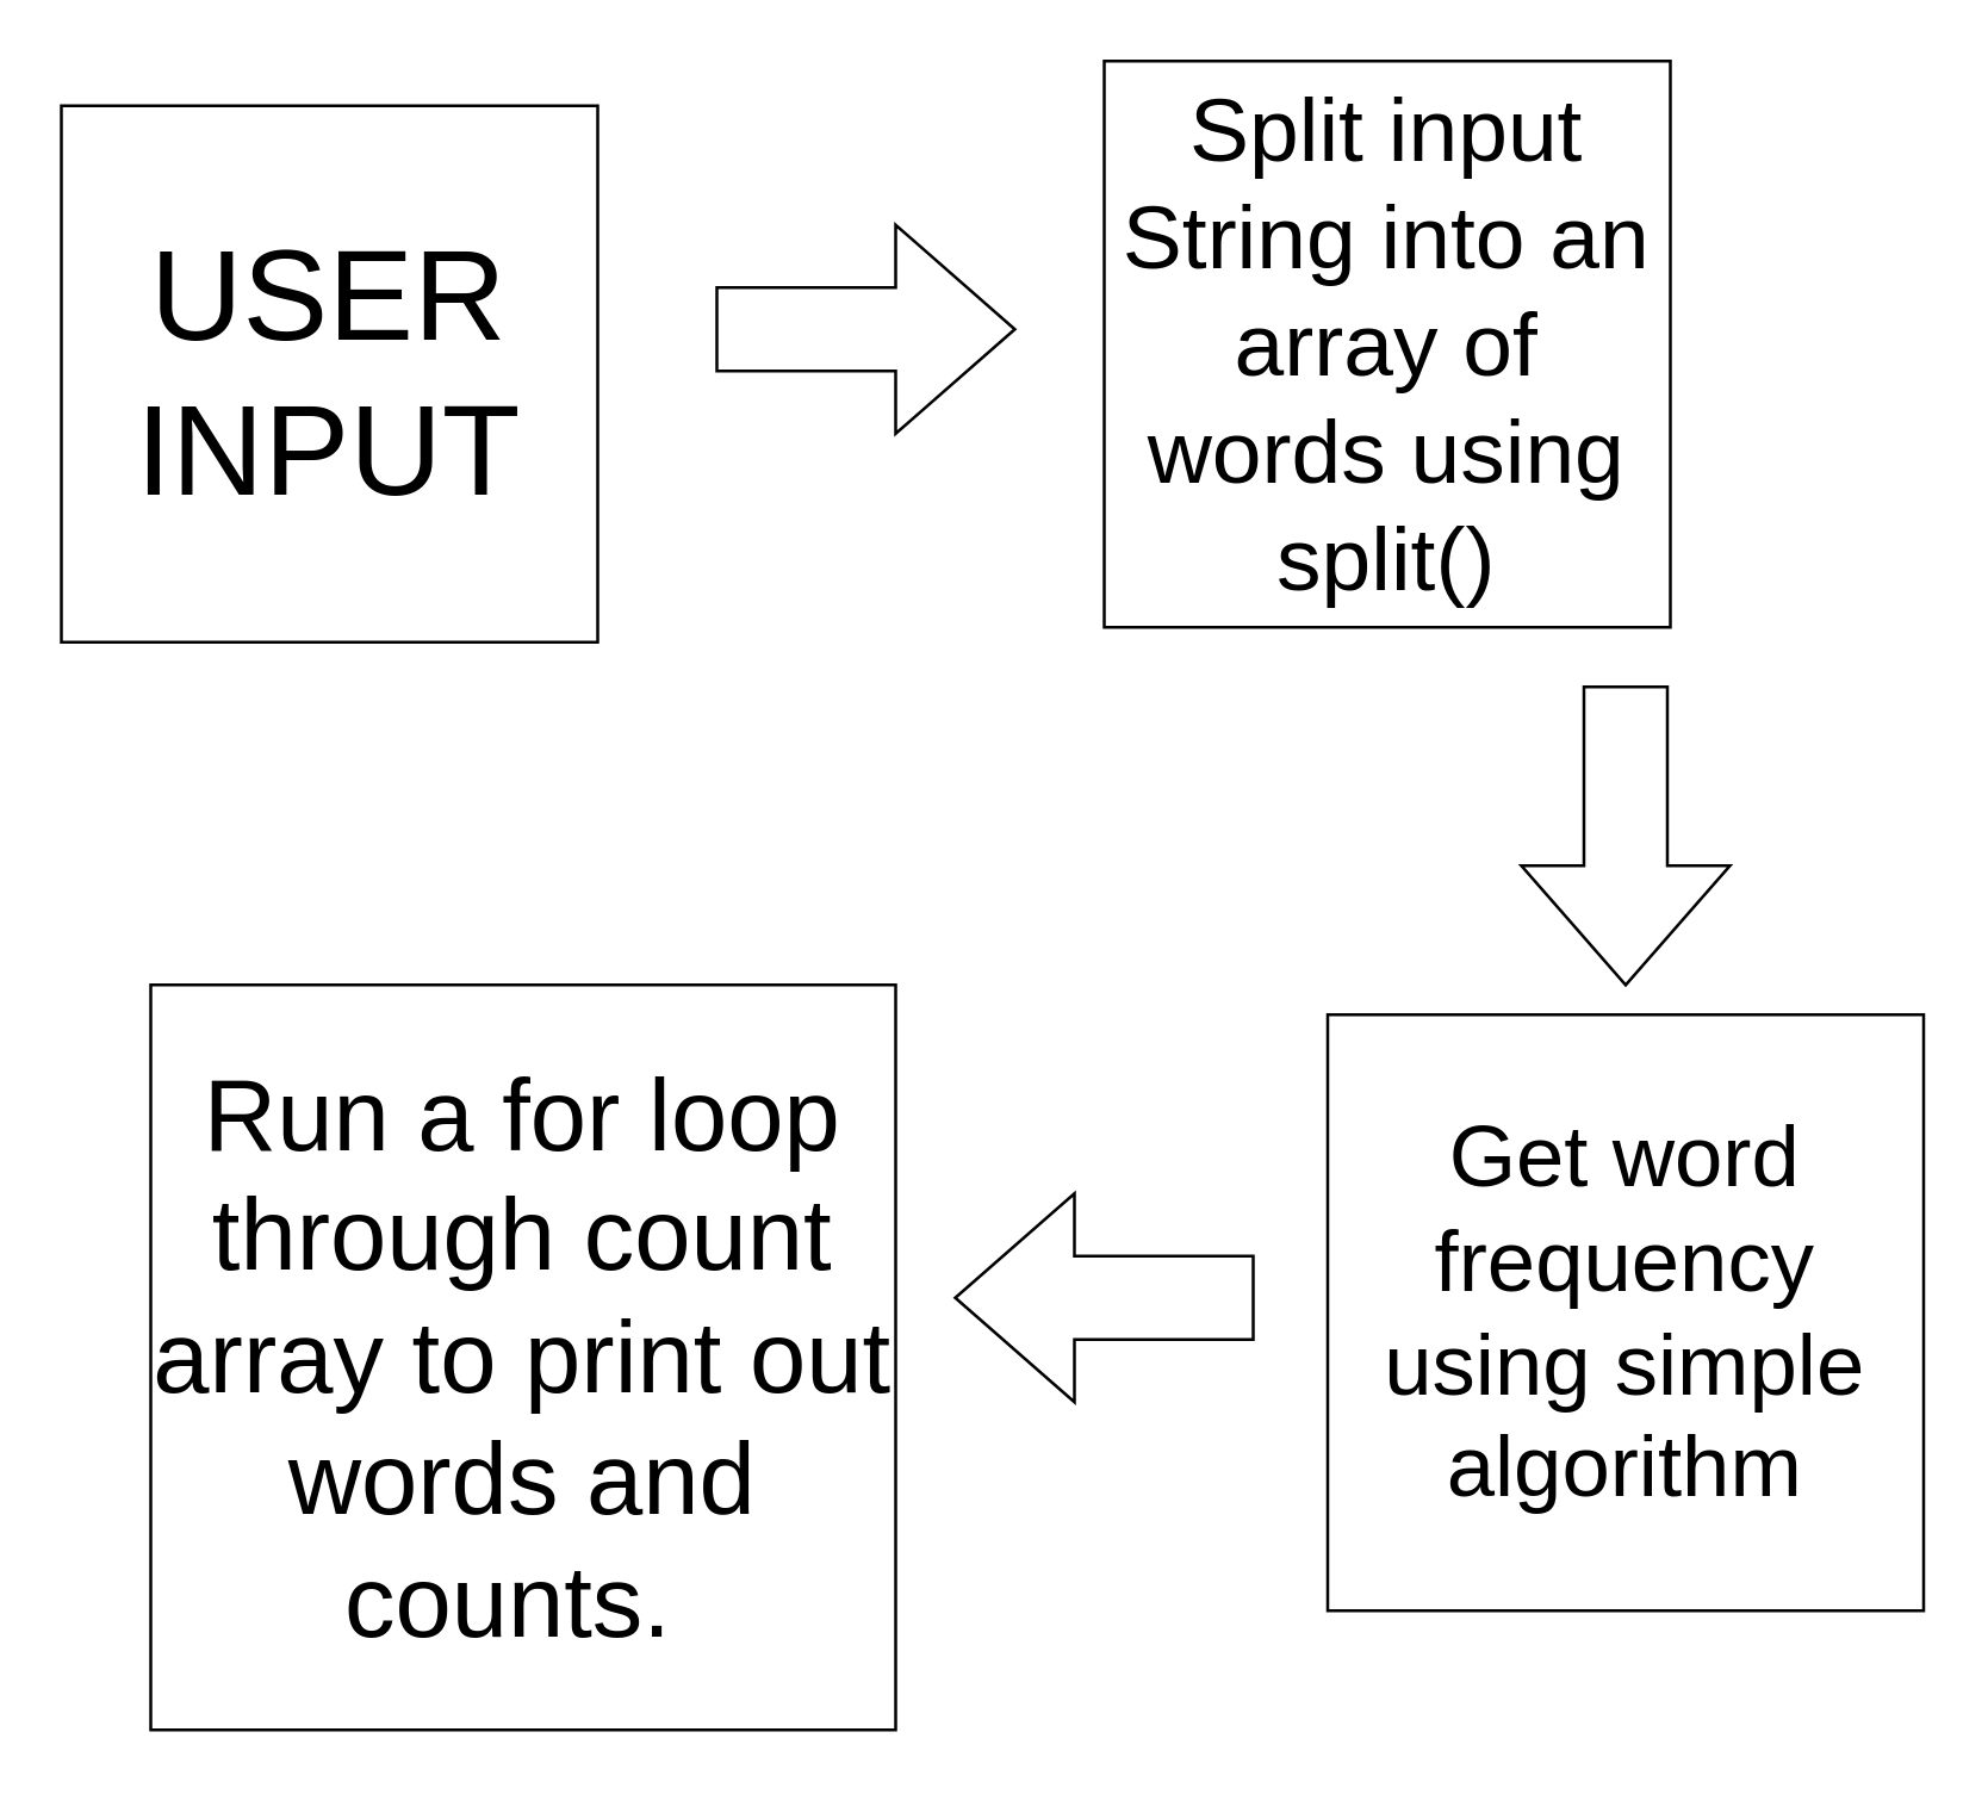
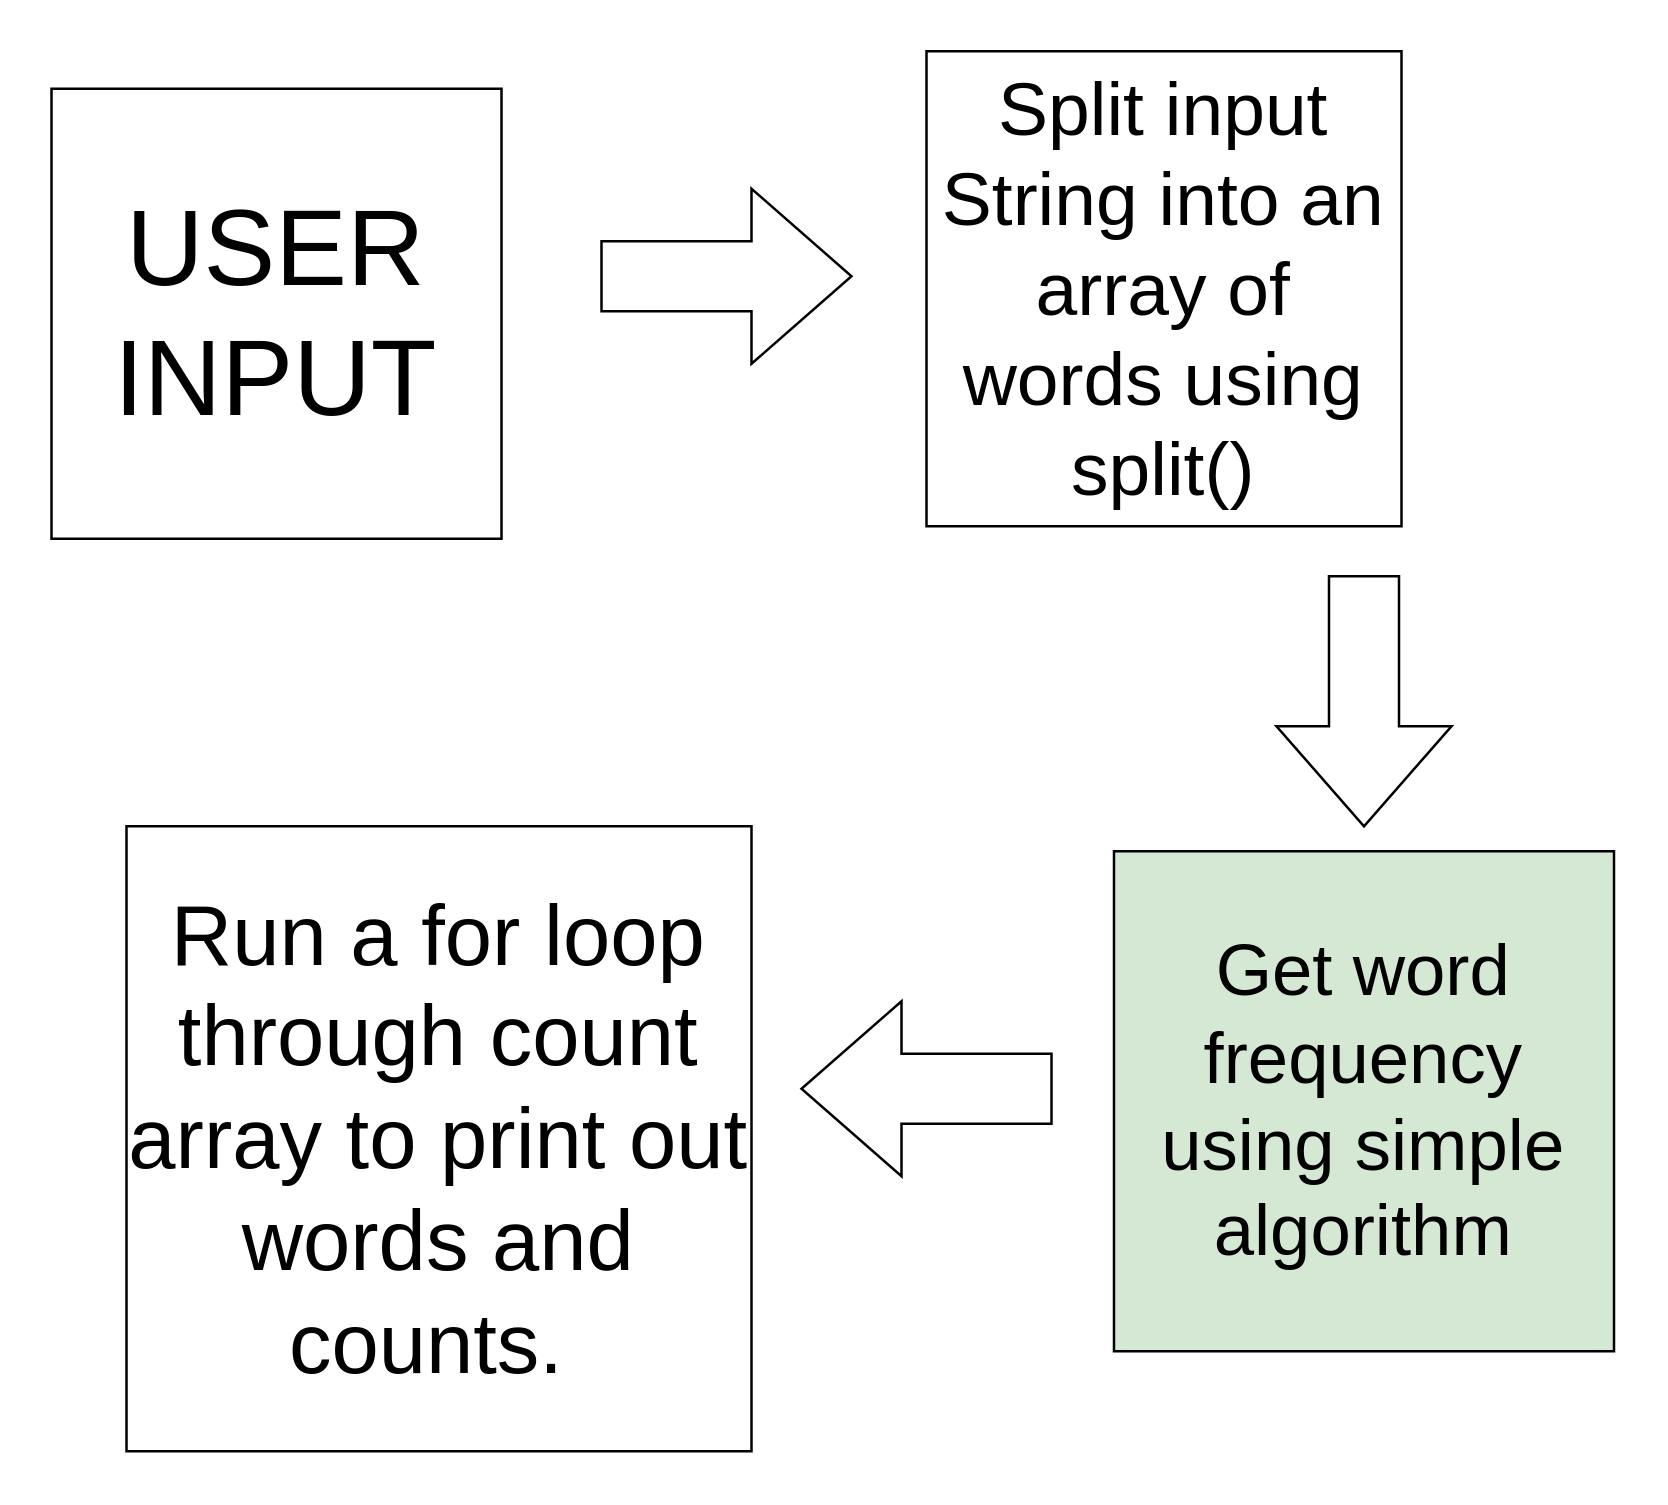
- <mxCell id="6" value="&lt;font style=&quot;font-size: 29px;&quot;&gt;Get word frequency using simple algorithm&lt;/font&gt;" style="whiteSpace=wrap;html=1;aspect=fixed;" vertex="1" parent="1"><mxGeometry x="445" y="340" width="200" height="200" as="geometry" /></mxCell>
+ <mxCell id="6" value="&lt;font style=&quot;font-size: 29px;&quot;&gt;Get word frequency using simple algorithm&lt;/font&gt;" style="whiteSpace=wrap;html=1;aspect=fixed;fillColor=#d5e8d4;" vertex="1" parent="1"><mxGeometry x="445" y="340" width="200" height="200" as="geometry" /></mxCell>
